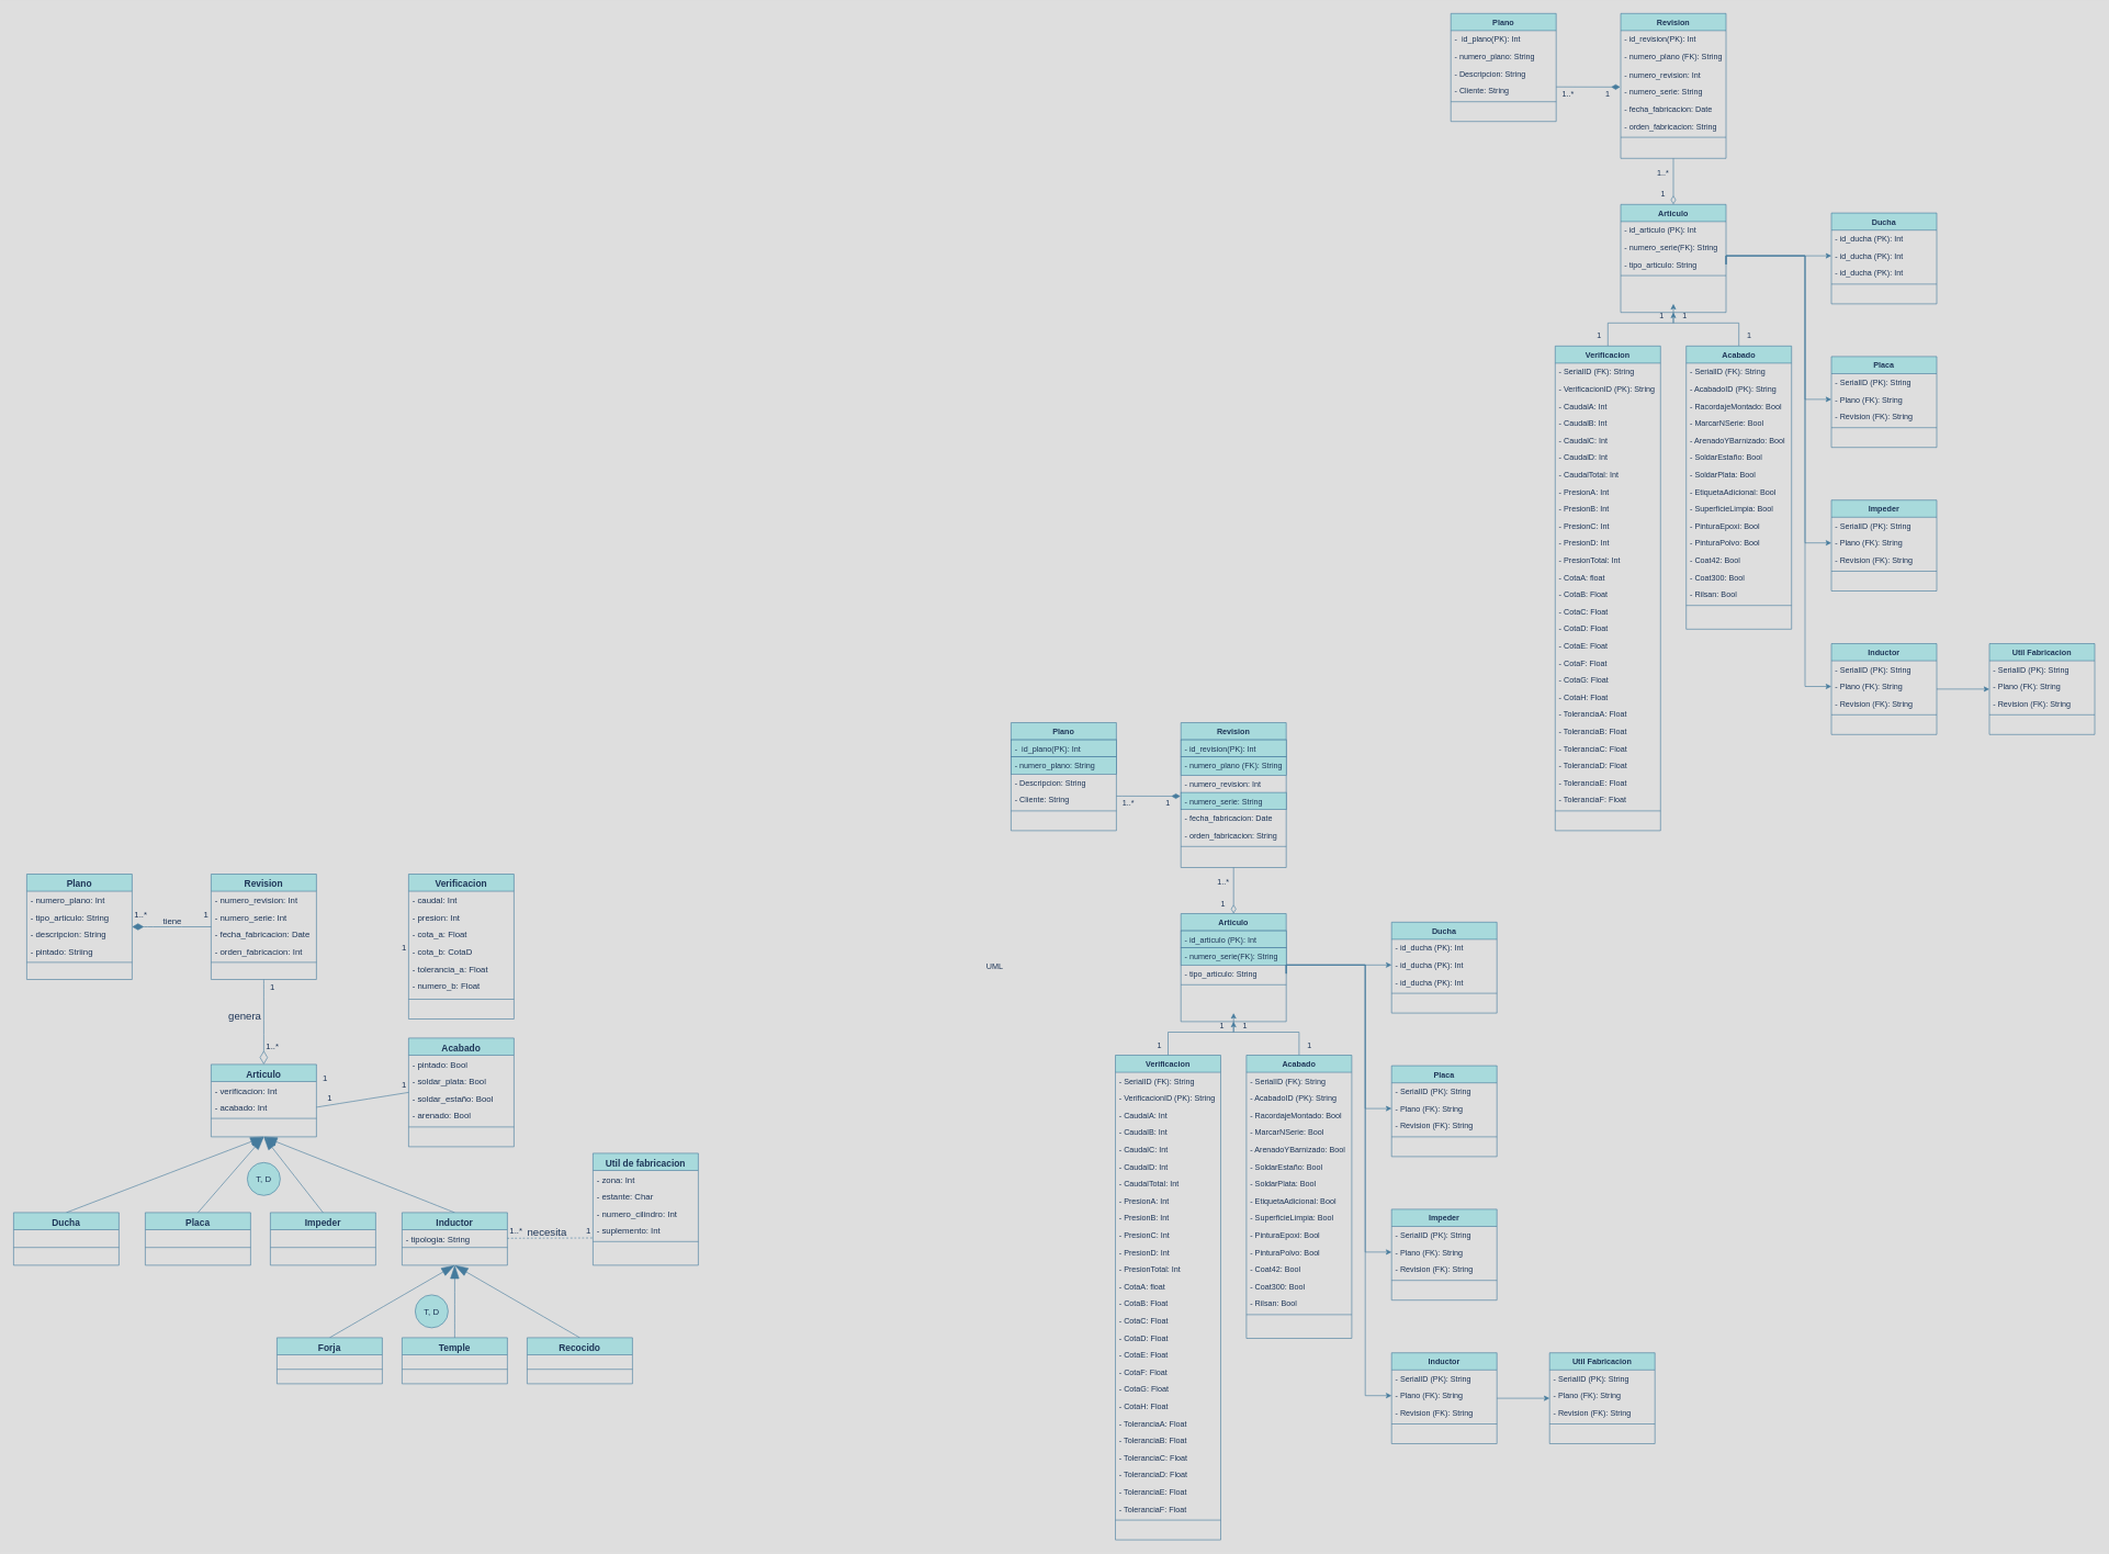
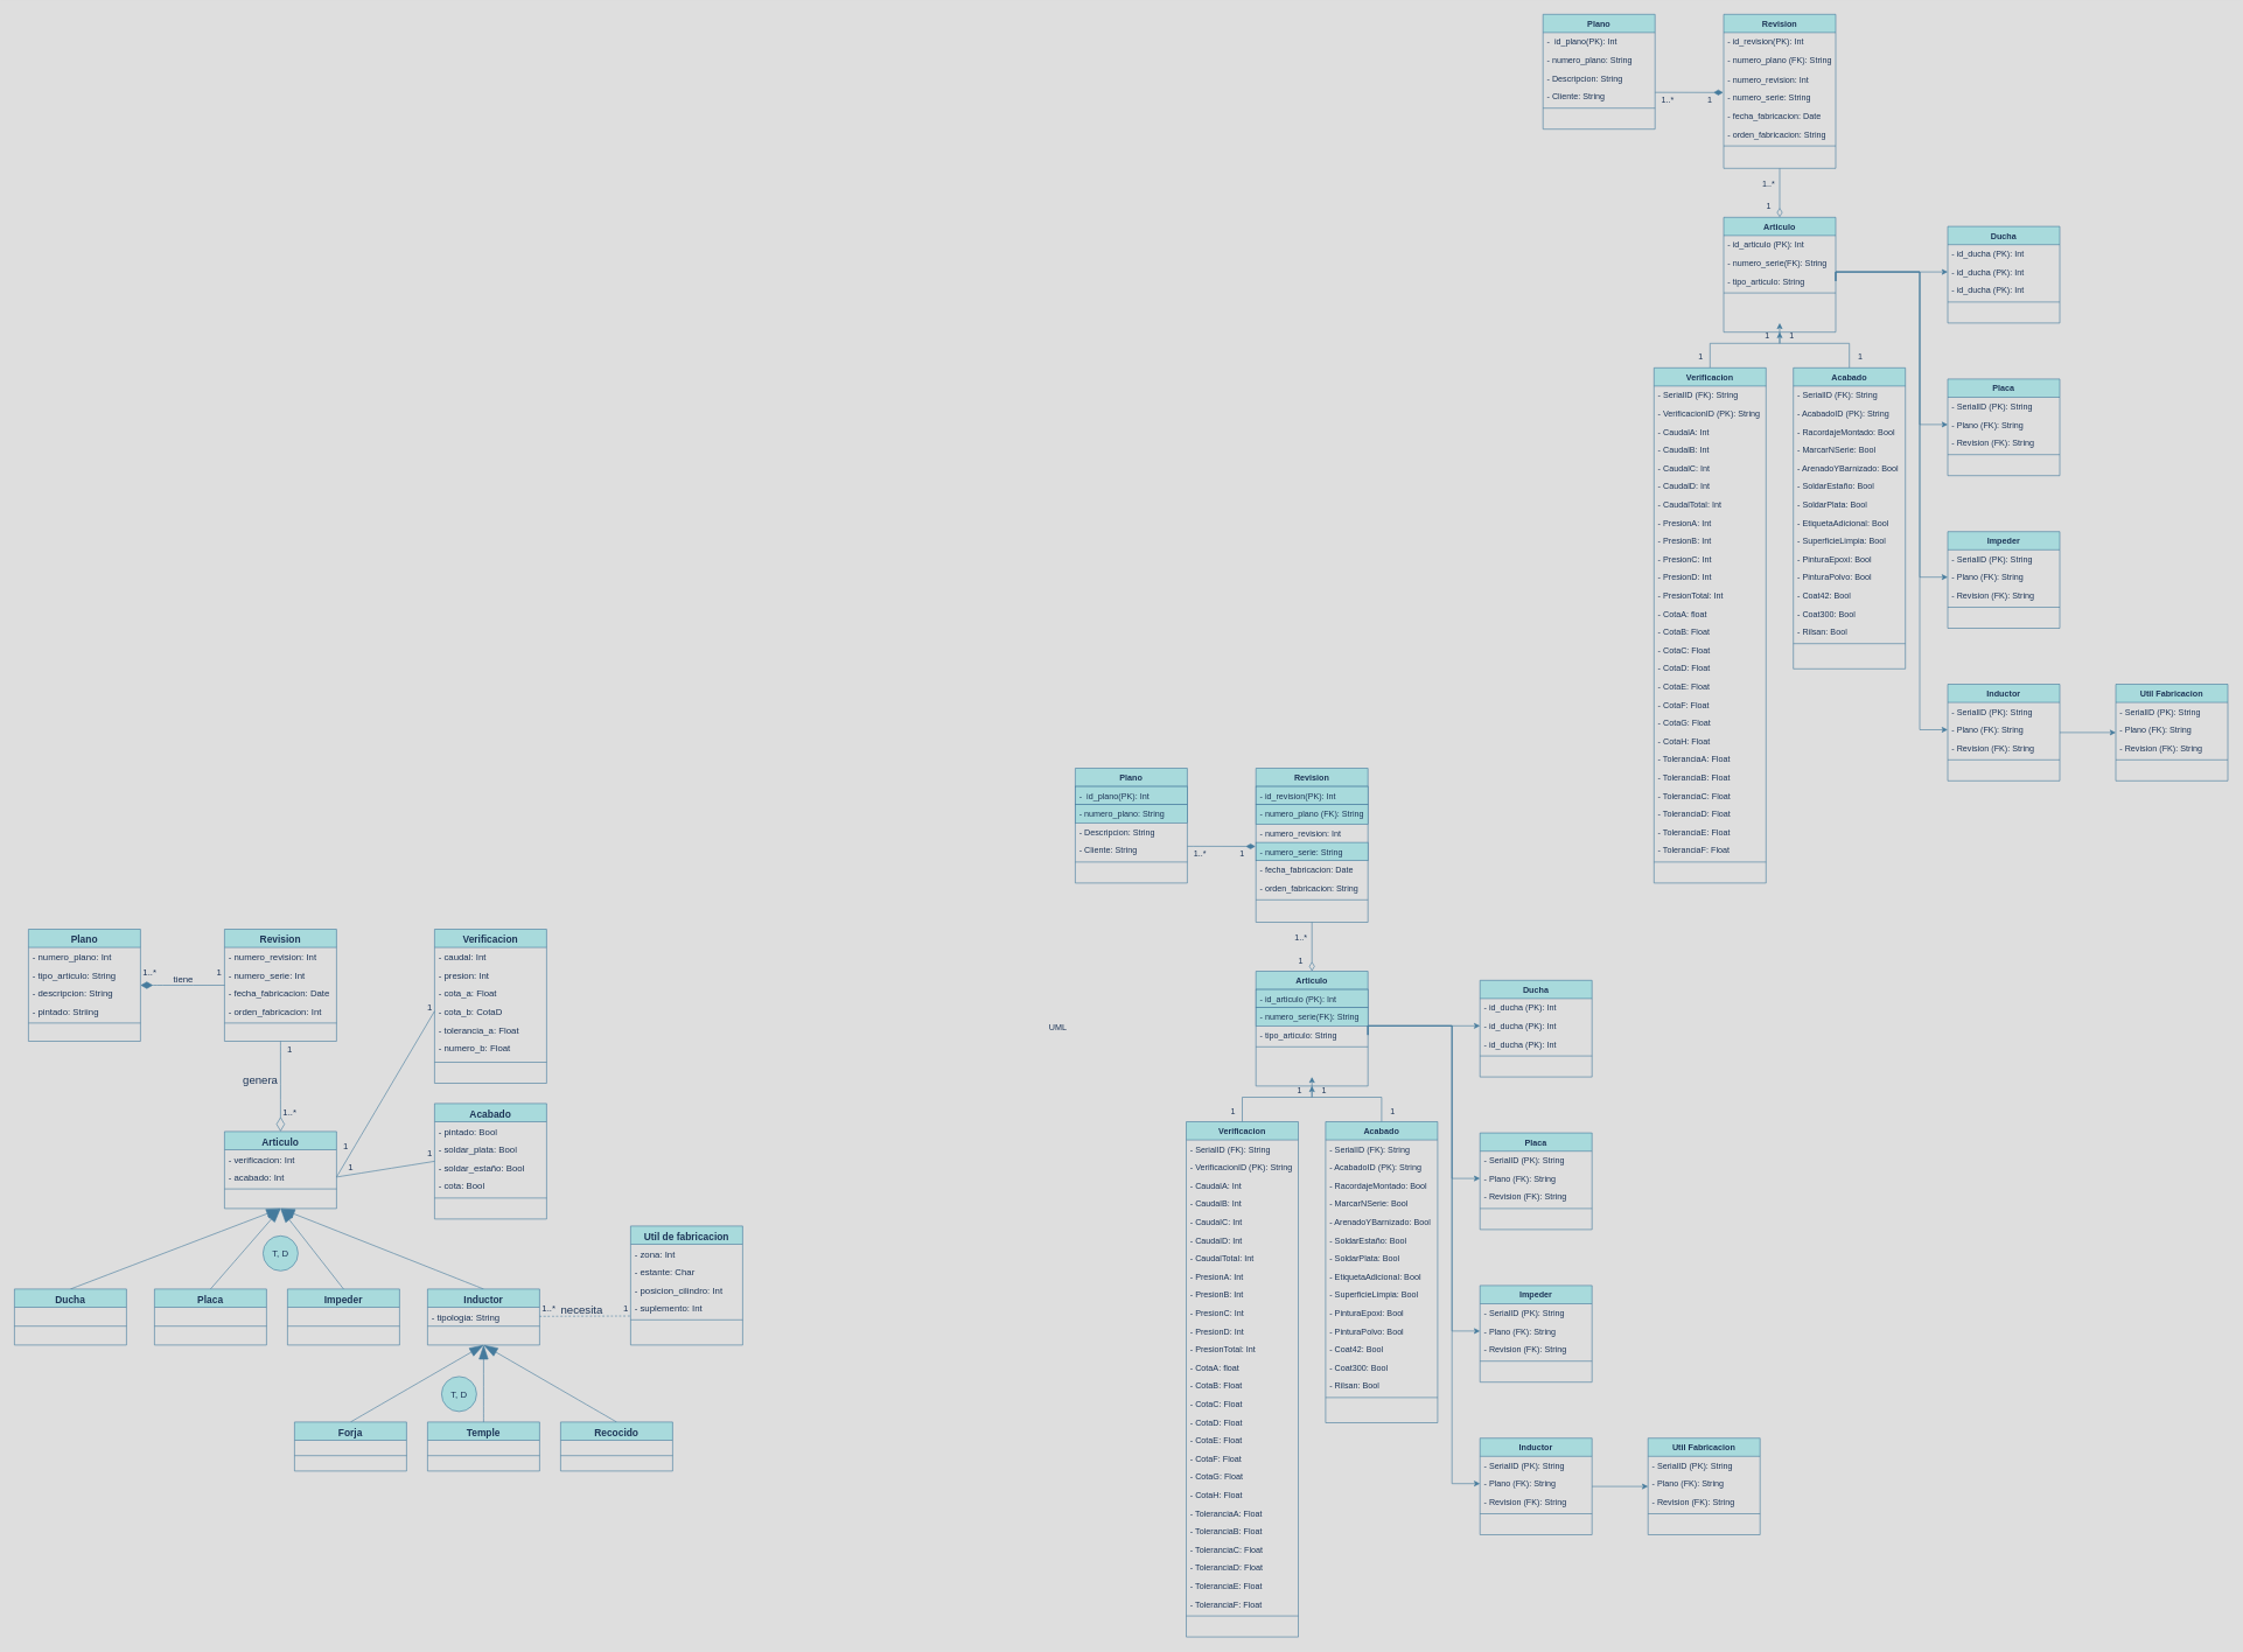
+ <mxCell id="282" style="edgeStyle=none;curved=1;rounded=0;orthogonalLoop=1;jettySize=auto;html=1;exitX=1;exitY=0.5;exitDx=0;exitDy=0;entryX=0;entryY=0.5;entryDx=0;entryDy=0;fontSize=13;startSize=8;endSize=8;endArrow=none;endFill=0;fontColor=default;labelBackgroundColor=none;strokeColor=#457B9D;" edge="1" parent="1" source="22" target="16"><mxGeometry relative="1" as="geometry" /></mxCell>
- <mxCell id="277" value="- arenado: Bool" style="text;align=left;verticalAlign=top;spacingLeft=4;spacingRight=4;overflow=hidden;rotatable=0;points=[[0,0.5],[1,0.5]];portConstraint=eastwest;fontColor=#1D3557;rounded=0;labelBackgroundColor=none;fontSize=13;" vertex="1" parent="273"><mxGeometry y="104" width="160" height="26" as="geometry" /></mxCell>
+ <mxCell id="277" value="- cota: Bool" style="text;align=left;verticalAlign=top;spacingLeft=4;spacingRight=4;overflow=hidden;rotatable=0;points=[[0,0.5],[1,0.5]];portConstraint=eastwest;fontColor=#1D3557;rounded=0;labelBackgroundColor=none;fontSize=13;" vertex="1" parent="273"><mxGeometry y="104" width="160" height="26" as="geometry" /></mxCell>
- <mxCell id="261" value="- numero_cilindro: Int" style="text;align=left;verticalAlign=top;spacingLeft=4;spacingRight=4;overflow=hidden;rotatable=0;points=[[0,0.5],[1,0.5]];portConstraint=eastwest;fontColor=#1D3557;rounded=0;labelBackgroundColor=none;fontSize=13;" vertex="1" parent="258"><mxGeometry y="78" width="160" height="26" as="geometry" /></mxCell>
+ <mxCell id="261" value="- posicion_cilindro: Int" style="text;align=left;verticalAlign=top;spacingLeft=4;spacingRight=4;overflow=hidden;rotatable=0;points=[[0,0.5],[1,0.5]];portConstraint=eastwest;fontColor=#1D3557;rounded=0;labelBackgroundColor=none;fontSize=13;" vertex="1" parent="258"><mxGeometry y="78" width="160" height="26" as="geometry" /></mxCell>
